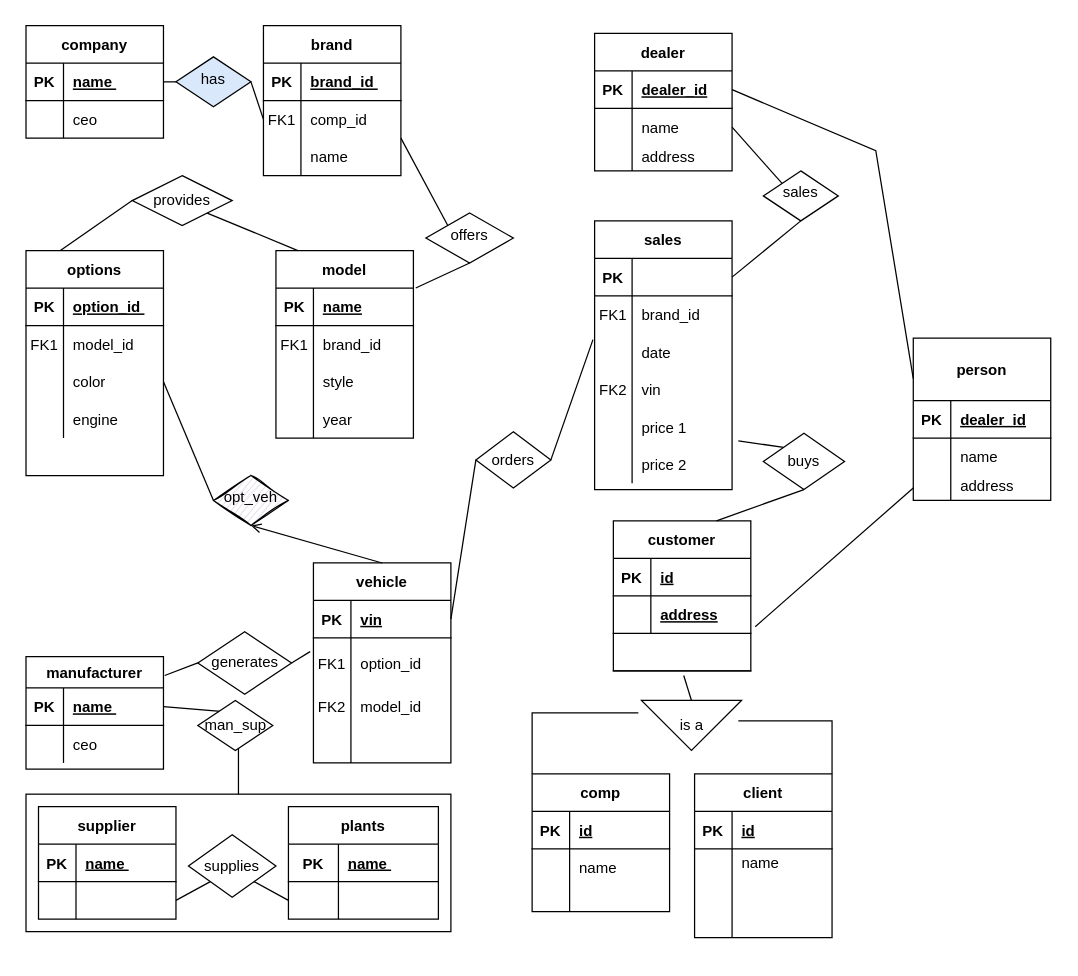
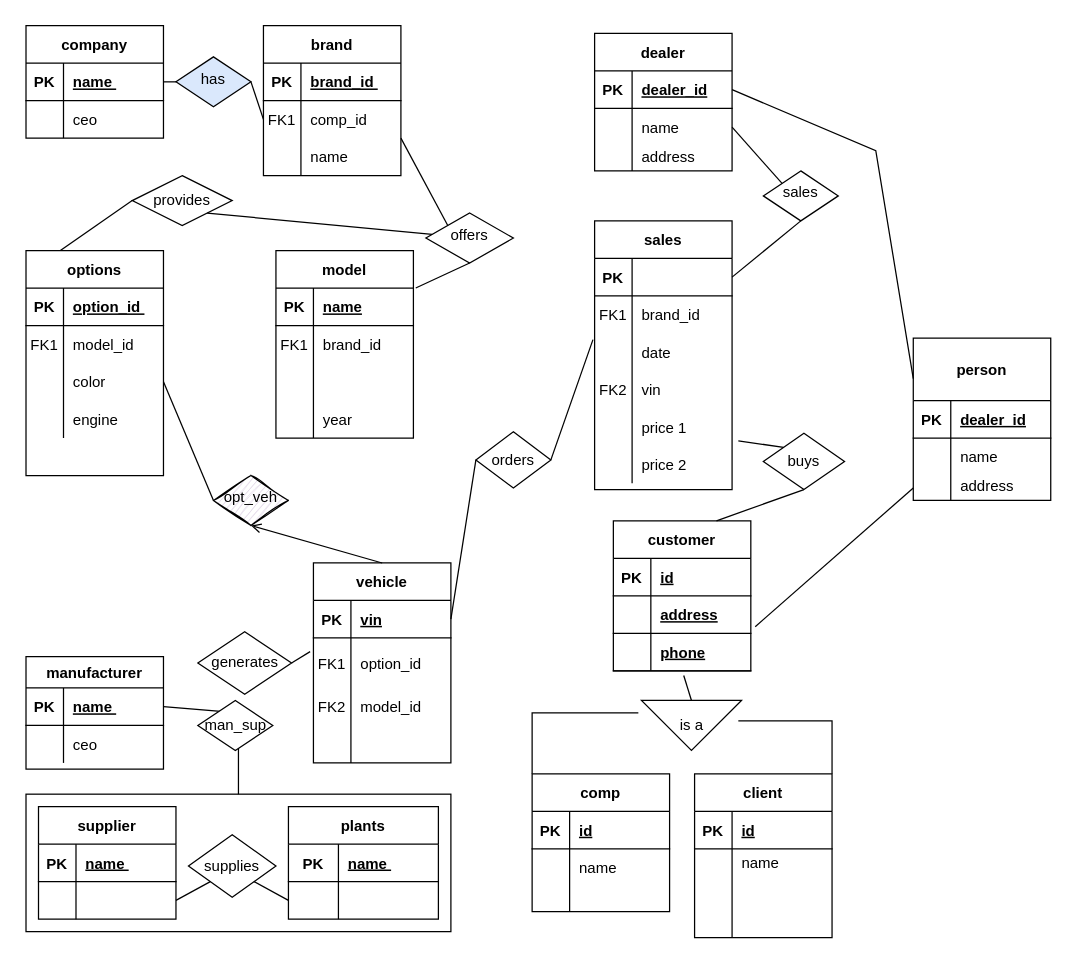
- <mxCell id="105" value="" style="endArrow=none;html=1;rounded=0;exitX=1;exitY=1;exitDx=0;exitDy=0;entryX=0.16;entryY=0;entryDx=0;entryDy=0;entryPerimeter=0;" parent="1" source="50" target="17" edge="1"><mxGeometry width="50" height="50" relative="1" as="geometry"><mxPoint x="320" y="460" as="sourcePoint" /><mxPoint x="370" y="410" as="targetPoint" /></mxGeometry></mxCell>
+ <mxCell id="105" value="" style="endArrow=none;html=1;rounded=0;exitX=1;exitY=1;exitDx=0;exitDy=0;" parent="1" source="50" target="49" edge="1"><mxGeometry width="50" height="50" relative="1" as="geometry"><mxPoint x="320" y="460" as="sourcePoint" /><mxPoint x="370" y="410" as="targetPoint" /></mxGeometry></mxCell>
- <mxCell id="26" value="style" style="shape=partialRectangle;overflow=hidden;connectable=0;fillColor=none;top=0;left=0;bottom=0;right=0;align=left;spacingLeft=6;" parent="24" vertex="1"><mxGeometry x="30" width="80" height="30" as="geometry"><mxRectangle width="80" height="30" as="alternateBounds" /></mxGeometry></mxCell>
+ <mxCell id="170" value="phone" style="shape=partialRectangle;overflow=hidden;connectable=0;fillColor=none;top=0;left=0;bottom=0;right=0;align=left;spacingLeft=6;fontStyle=5;" parent="168" vertex="1"><mxGeometry x="30" width="80" height="30" as="geometry"><mxRectangle width="80" height="30" as="alternateBounds" /></mxGeometry></mxCell>
- <mxCell id="102" value="" style="endArrow=none;html=1;rounded=0;exitX=1.009;exitY=0.167;exitDx=0;exitDy=0;exitPerimeter=0;entryX=0;entryY=0.5;entryDx=0;entryDy=0;" parent="56" source="57" target="99" edge="1"><mxGeometry width="50" height="50" relative="1" as="geometry"><mxPoint x="-47.5" y="-530" as="sourcePoint" /><mxPoint x="2.5" y="-580" as="targetPoint" /></mxGeometry></mxCell>
